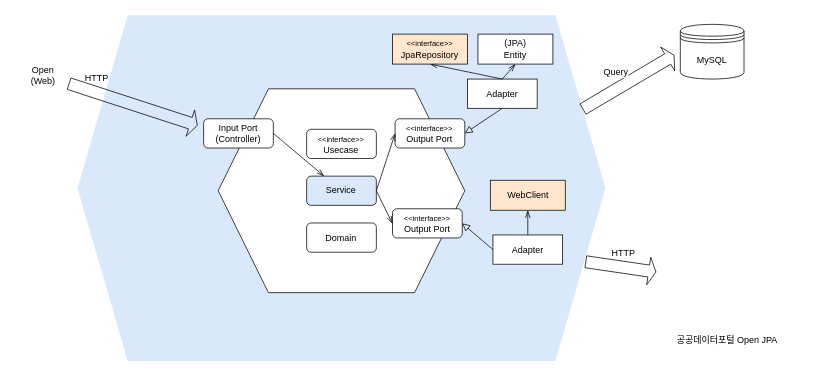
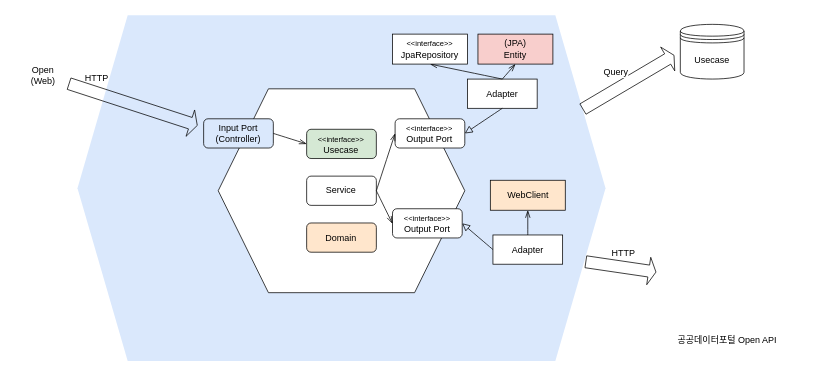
- <mxCell id="12" value="&lt;div&gt;&lt;font style=&quot;font-size: 10px;&quot;&gt;&amp;lt;&amp;lt;interface&amp;gt;&amp;gt;&lt;/font&gt;&lt;/div&gt;&lt;div&gt;JpaRepository&lt;/div&gt;" style="whiteSpace=wrap;html=1;rotation=0;fillColor=#ffe6cc;" vertex="1" parent="1"><mxGeometry x="523" y="45" width="100" height="40" as="geometry" /></mxCell>
+ <mxCell id="12" value="&lt;div&gt;&lt;font style=&quot;font-size: 10px;&quot;&gt;&amp;lt;&amp;lt;interface&amp;gt;&amp;gt;&lt;/font&gt;&lt;/div&gt;&lt;div&gt;JpaRepository&lt;/div&gt;" style="whiteSpace=wrap;html=1;rotation=0;" vertex="1" parent="1"><mxGeometry x="523" y="45" width="100" height="40" as="geometry" /></mxCell>
- <mxCell id="14" value="(JPA)&lt;br&gt;Entity" style="whiteSpace=wrap;html=1;rotation=0;" vertex="1" parent="1"><mxGeometry x="637" y="45" width="100" height="40" as="geometry" /></mxCell>
+ <mxCell id="14" value="(JPA)&lt;br&gt;Entity" style="whiteSpace=wrap;html=1;rotation=0;fillColor=#f8cecc;" vertex="1" parent="1"><mxGeometry x="637" y="45" width="100" height="40" as="geometry" /></mxCell>
- <mxCell id="22" value="MySQL" style="shape=datastore;whiteSpace=wrap;html=1;" vertex="1" parent="1"><mxGeometry x="907" y="32" width="85" height="73" as="geometry" /></mxCell>
+ <mxCell id="22" value="Usecase" style="shape=datastore;whiteSpace=wrap;html=1;" vertex="1" parent="1"><mxGeometry x="907" y="32" width="85" height="73" as="geometry" /></mxCell>
- <mxCell id="4" value="Input Port&lt;div&gt;(Controller)&lt;/div&gt;" style="rounded=1;whiteSpace=wrap;html=1;rotation=0;" vertex="1" parent="1"><mxGeometry x="271" y="158" width="93" height="39" as="geometry" /></mxCell>
+ <mxCell id="4" value="Input Port&lt;div&gt;(Controller)&lt;/div&gt;" style="rounded=1;whiteSpace=wrap;html=1;rotation=0;fillColor=#dae8fc;" vertex="1" parent="1"><mxGeometry x="271" y="158" width="93" height="39" as="geometry" /></mxCell>
- <mxCell id="26" value="&lt;div&gt;&lt;span style=&quot;font-size: 10px;&quot;&gt;&amp;lt;&amp;lt;interface&amp;gt;&amp;gt;&lt;/span&gt;&lt;/div&gt;Usecase" style="rounded=1;whiteSpace=wrap;html=1;rotation=0;" vertex="1" parent="1"><mxGeometry x="408.45" y="172" width="93" height="39" as="geometry" /></mxCell>
+ <mxCell id="26" value="&lt;div&gt;&lt;span style=&quot;font-size: 10px;&quot;&gt;&amp;lt;&amp;lt;interface&amp;gt;&amp;gt;&lt;/span&gt;&lt;/div&gt;Usecase" style="rounded=1;whiteSpace=wrap;html=1;rotation=0;fillColor=#d5e8d4;" vertex="1" parent="1"><mxGeometry x="408.45" y="172" width="93" height="39" as="geometry" /></mxCell>
- <mxCell id="27" style="edgeStyle=none;curved=1;rounded=0;orthogonalLoop=1;jettySize=auto;html=1;fontSize=12;startSize=8;endSize=8;endArrow=openThin;endFill=0;exitX=1;exitY=0.5;exitDx=0;exitDy=0;" edge="1" parent="1" source="4" target="28"><mxGeometry relative="1" as="geometry"><mxPoint x="714" y="323" as="sourcePoint" /><mxPoint x="414" y="197" as="targetPoint" /></mxGeometry></mxCell>
+ <mxCell id="27" style="edgeStyle=none;curved=1;rounded=0;orthogonalLoop=1;jettySize=auto;html=1;fontSize=12;startSize=8;endSize=8;endArrow=openThin;endFill=0;exitX=1;exitY=0.5;exitDx=0;exitDy=0;entryX=0;entryY=0.5;entryDx=0;entryDy=0;" edge="1" parent="1" source="4" target="26"><mxGeometry relative="1" as="geometry"><mxPoint x="714" y="323" as="sourcePoint" /><mxPoint x="414" y="197" as="targetPoint" /></mxGeometry></mxCell>
- <mxCell id="28" value="&lt;div&gt;&lt;span style=&quot;background-color: transparent; color: light-dark(rgb(0, 0, 0), rgb(255, 255, 255));&quot;&gt;Service&lt;/span&gt;&lt;/div&gt;" style="rounded=1;whiteSpace=wrap;html=1;rotation=0;fillColor=#dae8fc;" vertex="1" parent="1"><mxGeometry x="408.45" y="234.5" width="93" height="39" as="geometry" /></mxCell>
+ <mxCell id="28" value="&lt;div&gt;&lt;span style=&quot;background-color: transparent; color: light-dark(rgb(0, 0, 0), rgb(255, 255, 255));&quot;&gt;Service&lt;/span&gt;&lt;/div&gt;" style="rounded=1;whiteSpace=wrap;html=1;rotation=0;" vertex="1" parent="1"><mxGeometry x="408.45" y="234.5" width="93" height="39" as="geometry" /></mxCell>
- <mxCell id="29" value="&lt;div&gt;&lt;span style=&quot;background-color: transparent; color: light-dark(rgb(0, 0, 0), rgb(255, 255, 255));&quot;&gt;Domain&lt;/span&gt;&lt;/div&gt;" style="rounded=1;whiteSpace=wrap;html=1;rotation=0;" vertex="1" parent="1"><mxGeometry x="408.45" y="297" width="93" height="39" as="geometry" /></mxCell>
+ <mxCell id="29" value="&lt;div&gt;&lt;span style=&quot;background-color: transparent; color: light-dark(rgb(0, 0, 0), rgb(255, 255, 255));&quot;&gt;Domain&lt;/span&gt;&lt;/div&gt;" style="rounded=1;whiteSpace=wrap;html=1;rotation=0;fillColor=#ffe6cc;" vertex="1" parent="1"><mxGeometry x="408.45" y="297" width="93" height="39" as="geometry" /></mxCell>
- <mxCell id="23" value="공공데이터포털 Open JPA" style="shape=image;verticalLabelPosition=bottom;labelBackgroundColor=default;verticalAlign=top;aspect=fixed;imageAspect=0;image=https://velog.velcdn.com/images/hee_jun/post/180f6e3a-8034-47c1-bcf9-e1e6b0c30aad/image.jpg;" vertex="1" parent="1"><mxGeometry x="875" y="313" width="189.55" height="127" as="geometry" /></mxCell>
+ <mxCell id="23" value="공공데이터포털 Open API" style="shape=image;verticalLabelPosition=bottom;labelBackgroundColor=default;verticalAlign=top;aspect=fixed;imageAspect=0;image=https://velog.velcdn.com/images/hee_jun/post/180f6e3a-8034-47c1-bcf9-e1e6b0c30aad/image.jpg;" vertex="1" parent="1"><mxGeometry x="875" y="313" width="189.55" height="127" as="geometry" /></mxCell>
